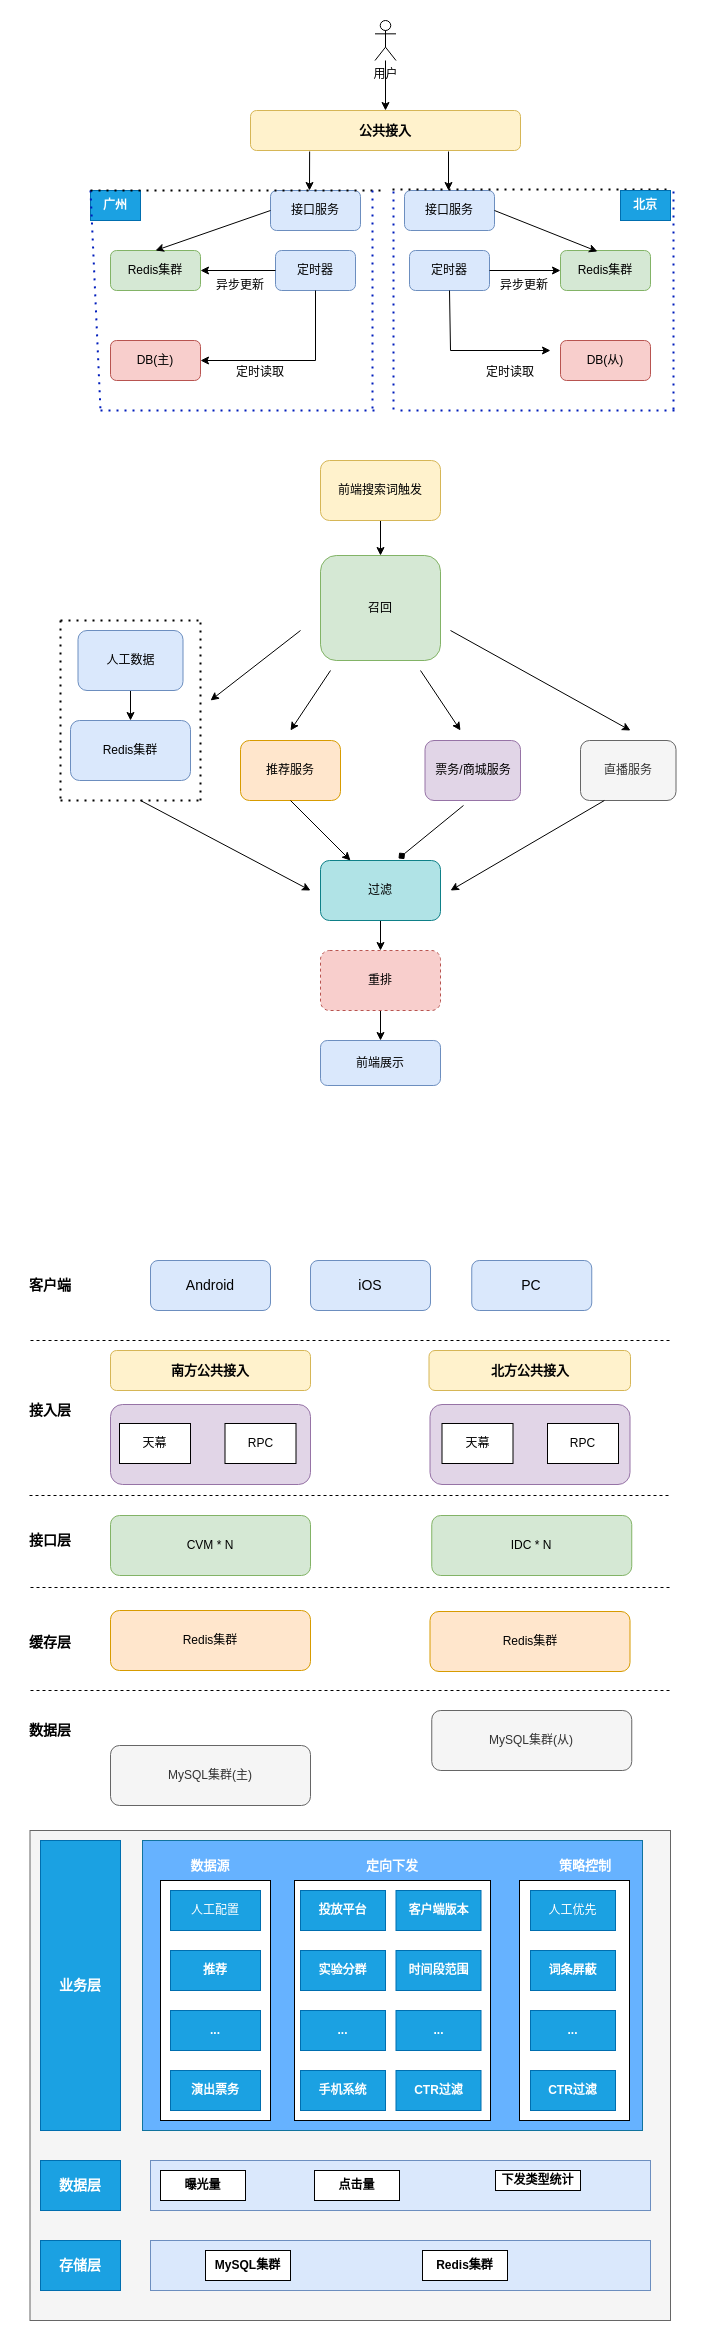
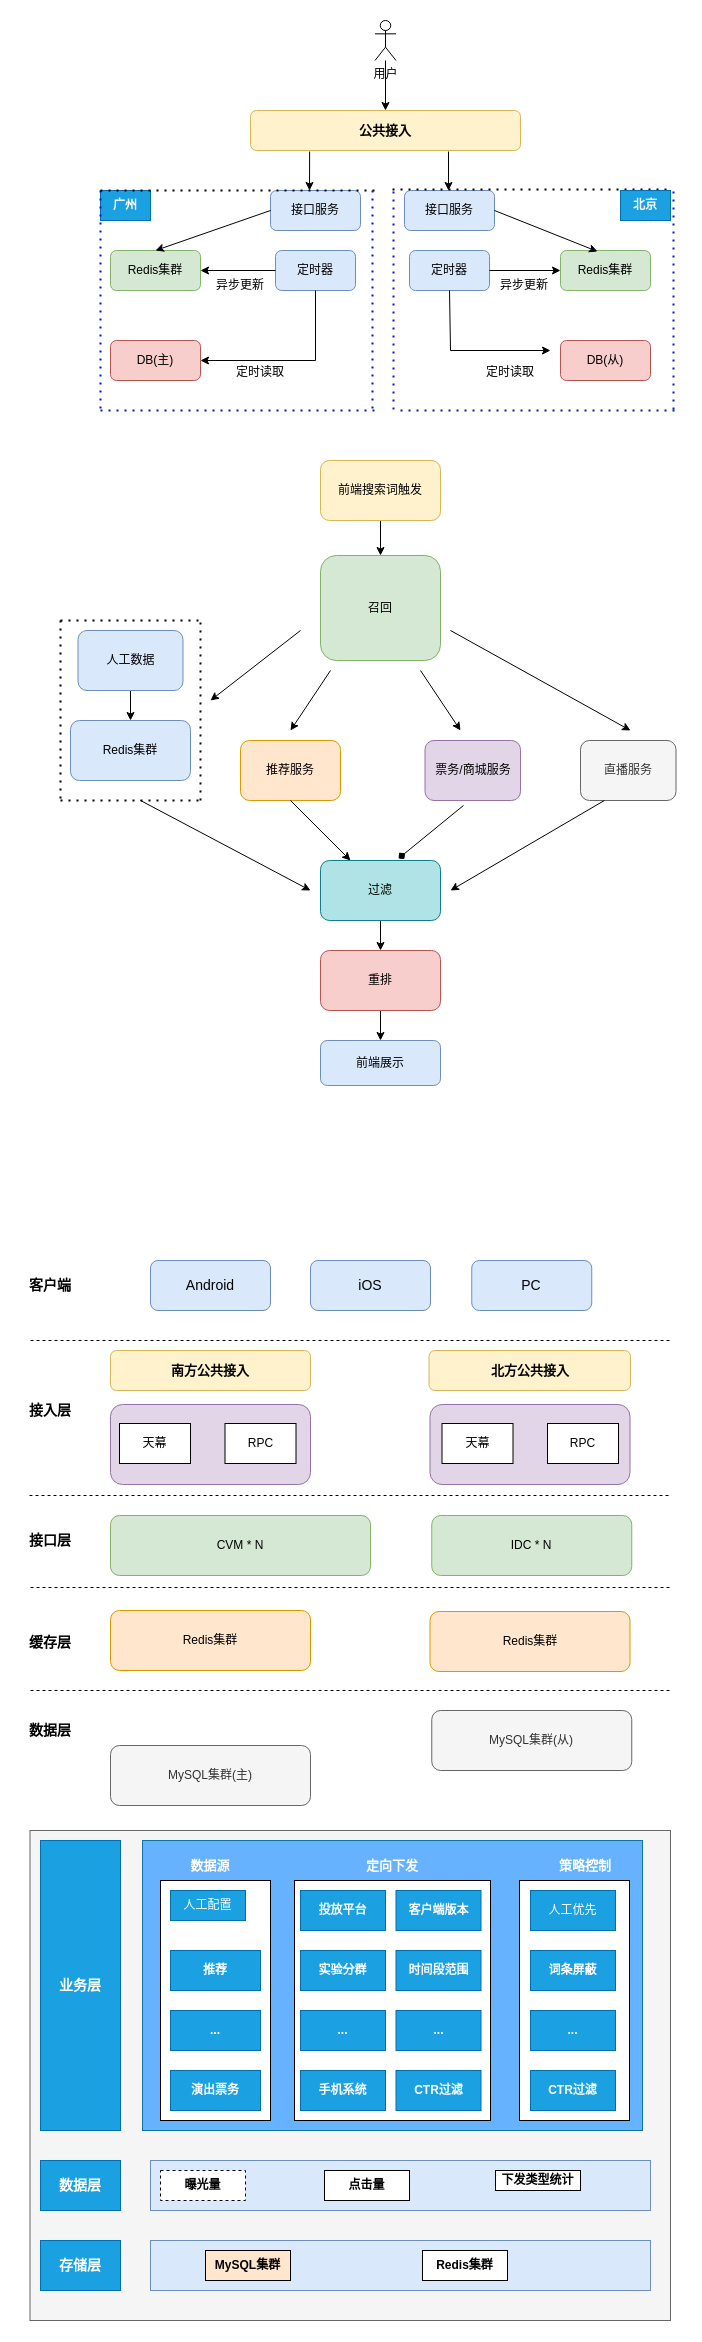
- <mxCell id="7" value="&lt;b&gt;广州&lt;/b&gt;" style="rounded=0;whiteSpace=wrap;html=1;fillColor=#1ba1e2;fontColor=#ffffff;strokeColor=#006EAF;" parent="1" vertex="1"><mxGeometry x="90" y="190" width="50" height="30" as="geometry" /></mxCell>
+ <mxCell id="7" value="&lt;b&gt;广州&lt;/b&gt;" style="rounded=0;whiteSpace=wrap;html=1;fillColor=#1ba1e2;fontColor=#ffffff;strokeColor=#006EAF;" parent="1" vertex="1"><mxGeometry x="100" y="190" width="50" height="30" as="geometry" /></mxCell>
- <mxCell id="60" value="重排" style="rounded=1;whiteSpace=wrap;html=1;fillColor=#f8cecc;strokeColor=#b85450;dashed=1;" parent="1" vertex="1"><mxGeometry x="320" y="950" width="120" height="60" as="geometry" /></mxCell>
+ <mxCell id="60" value="重排" style="rounded=1;whiteSpace=wrap;html=1;fillColor=#f8cecc;strokeColor=#b85450;" parent="1" vertex="1"><mxGeometry x="320" y="950" width="120" height="60" as="geometry" /></mxCell>
- <mxCell id="80" value="CVM * N" style="rounded=1;whiteSpace=wrap;html=1;fillColor=#d5e8d4;strokeColor=#82b366;" vertex="1" parent="1"><mxGeometry x="110" y="1515" width="200" height="60" as="geometry" /></mxCell>
+ <mxCell id="80" value="CVM * N" style="rounded=1;whiteSpace=wrap;html=1;fillColor=#d5e8d4;strokeColor=#82b366;" vertex="1" parent="1"><mxGeometry x="110" y="1515" width="260" height="60" as="geometry" /></mxCell>
- <mxCell id="97" value="人工配置" style="rounded=0;whiteSpace=wrap;html=1;fillColor=#1ba1e2;fontColor=#ffffff;strokeColor=#006EAF;" vertex="1" parent="1"><mxGeometry x="170" y="1890" width="90" height="40" as="geometry" /></mxCell>
+ <mxCell id="97" value="人工配置" style="rounded=0;whiteSpace=wrap;html=1;fillColor=#1ba1e2;fontColor=#ffffff;strokeColor=#006EAF;" vertex="1" parent="1"><mxGeometry x="170" y="1890" width="75" height="30" as="geometry" /></mxCell>
- <mxCell id="112" value="&lt;b&gt;曝光量&lt;/b&gt;" style="rounded=0;whiteSpace=wrap;html=1;" vertex="1" parent="1"><mxGeometry x="160" y="2170" width="85" height="30" as="geometry" /></mxCell>
+ <mxCell id="112" value="&lt;b&gt;曝光量&lt;/b&gt;" style="rounded=0;whiteSpace=wrap;html=1;dashed=1;" vertex="1" parent="1"><mxGeometry x="160" y="2170" width="85" height="30" as="geometry" /></mxCell>
- <mxCell id="113" value="&lt;b&gt;点击量&lt;/b&gt;" style="rounded=0;whiteSpace=wrap;html=1;" vertex="1" parent="1"><mxGeometry x="314" y="2170" width="85" height="30" as="geometry" /></mxCell>
+ <mxCell id="113" value="&lt;b&gt;点击量&lt;/b&gt;" style="rounded=0;whiteSpace=wrap;html=1;" vertex="1" parent="1"><mxGeometry x="324" y="2170" width="85" height="30" as="geometry" /></mxCell>
- <mxCell id="116" value="&lt;b&gt;MySQL集群&lt;/b&gt;" style="rounded=0;whiteSpace=wrap;html=1;" vertex="1" parent="1"><mxGeometry x="205" y="2250" width="85" height="30" as="geometry" /></mxCell>
+ <mxCell id="116" value="&lt;b&gt;MySQL集群&lt;/b&gt;" style="rounded=0;whiteSpace=wrap;html=1;fillColor=#ffe6cc;" vertex="1" parent="1"><mxGeometry x="205" y="2250" width="85" height="30" as="geometry" /></mxCell>
